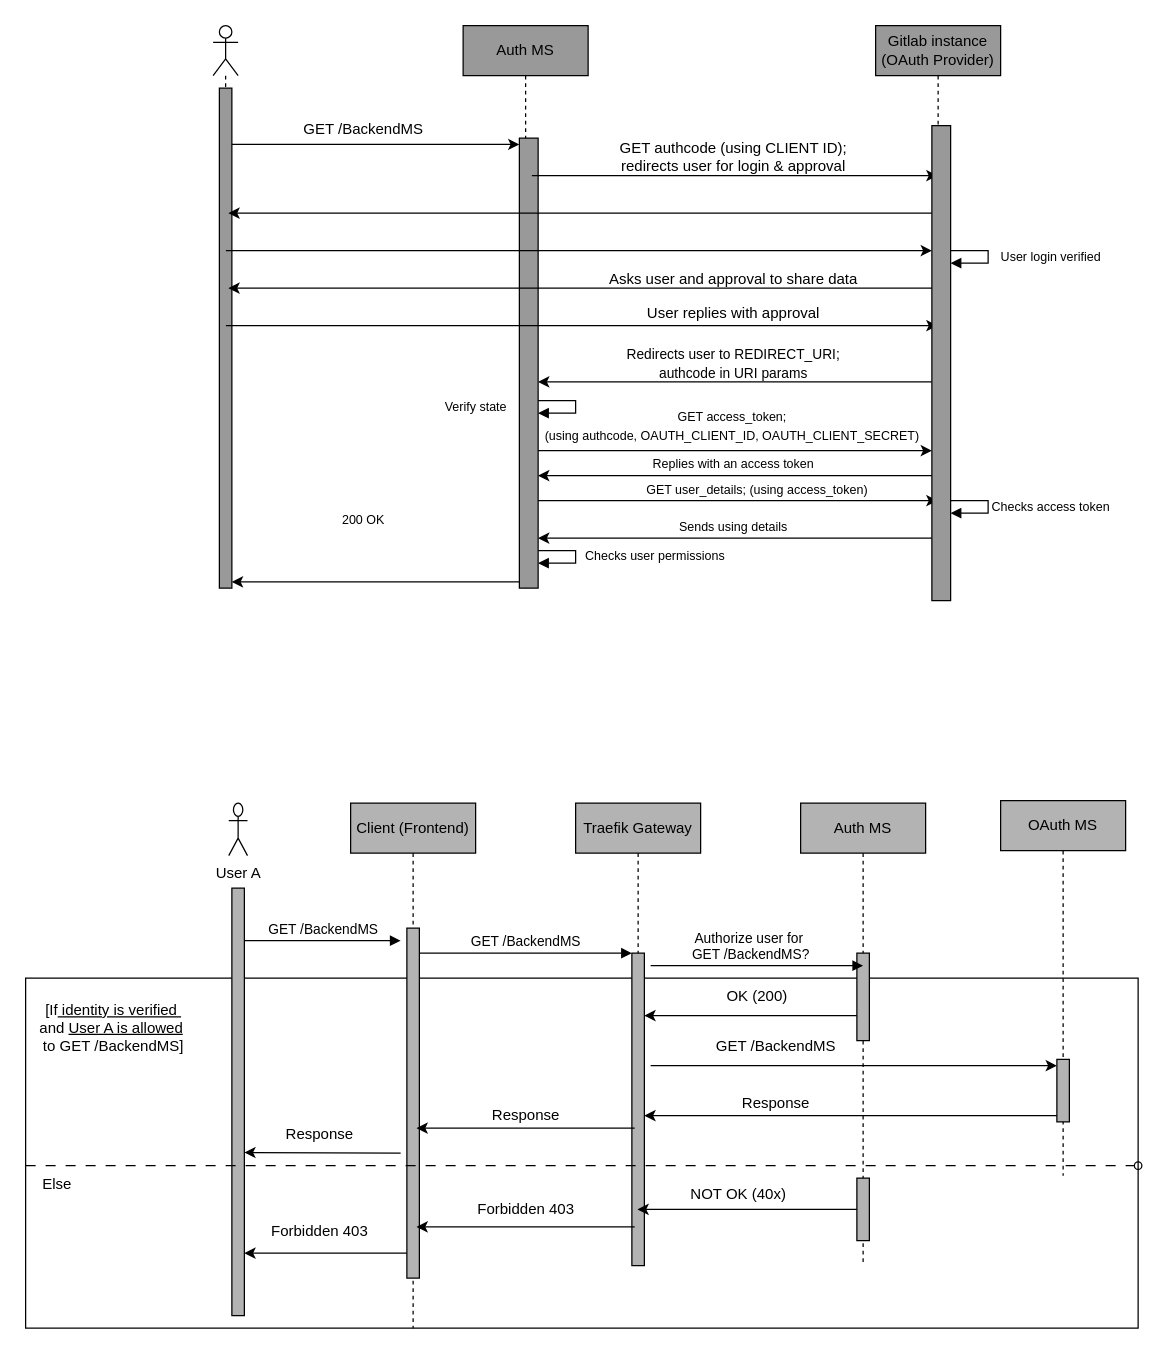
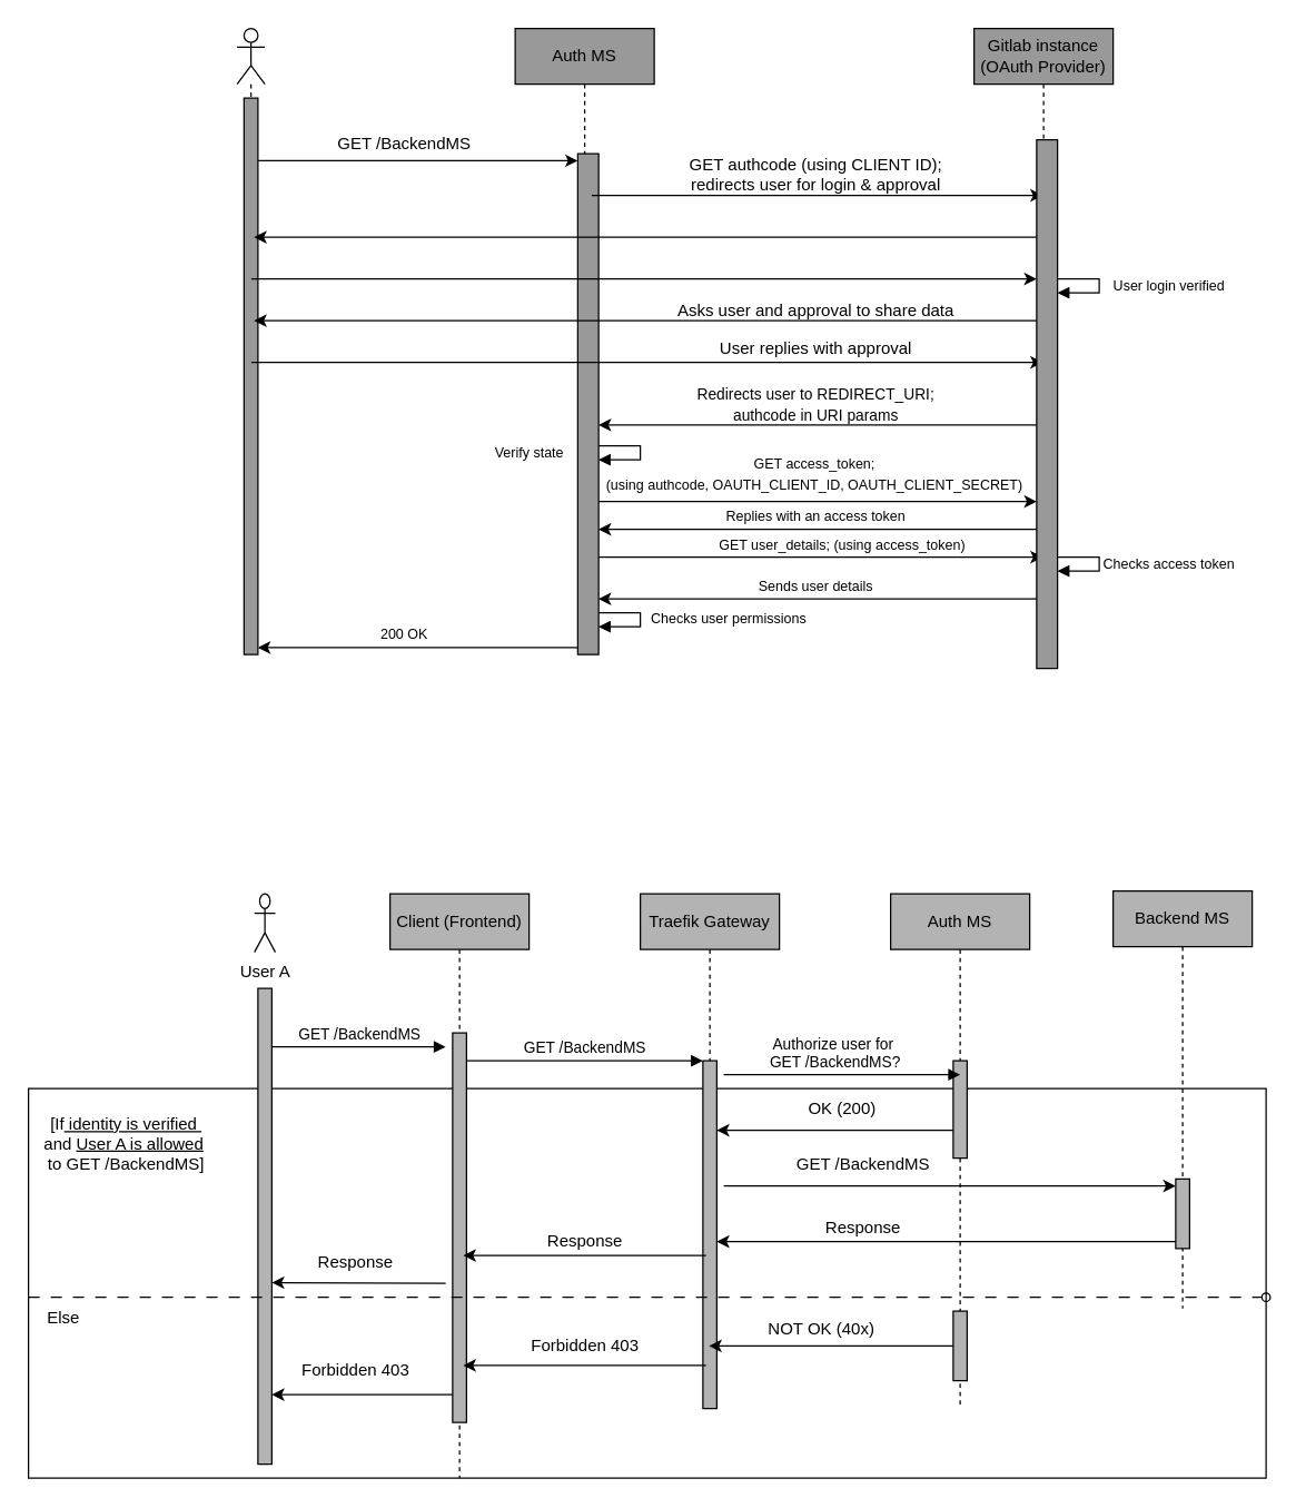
- <mxCell id="33" value="&lt;span style=&quot;font-size: 10px;&quot;&gt;200 OK&lt;/span&gt;" style="text;html=1;align=center;verticalAlign=middle;resizable=0;points=[];autosize=1;strokeColor=none;fillColor=none;" vertex="1" parent="1"><mxGeometry x="260" y="400" width="60" height="30" as="geometry" /></mxCell>
+ <mxCell id="33" value="&lt;span style=&quot;font-size: 10px;&quot;&gt;200 OK&lt;/span&gt;" style="text;html=1;align=center;verticalAlign=middle;resizable=0;points=[];autosize=1;strokeColor=none;fillColor=none;" vertex="1" parent="1"><mxGeometry x="260" y="440" width="60" height="30" as="geometry" /></mxCell>
- <mxCell id="31" value="&lt;span style=&quot;font-size: 10px;&quot;&gt;Sends using details&lt;/span&gt;" style="text;html=1;align=center;verticalAlign=middle;resizable=0;points=[];autosize=1;strokeColor=none;fillColor=none;" vertex="1" parent="1"><mxGeometry x="531" y="406" width="110" height="30" as="geometry" /></mxCell>
+ <mxCell id="31" value="&lt;span style=&quot;font-size: 10px;&quot;&gt;Sends user details&lt;/span&gt;" style="text;html=1;align=center;verticalAlign=middle;resizable=0;points=[];autosize=1;strokeColor=none;fillColor=none;" vertex="1" parent="1"><mxGeometry x="531" y="406" width="110" height="30" as="geometry" /></mxCell>
- <mxCell id="41" value="OAuth MS" style="shape=umlLifeline;perimeter=lifelinePerimeter;whiteSpace=wrap;html=1;container=0;dropTarget=0;collapsible=0;recursiveResize=0;outlineConnect=0;portConstraint=eastwest;newEdgeStyle={&quot;edgeStyle&quot;:&quot;elbowEdgeStyle&quot;,&quot;elbow&quot;:&quot;vertical&quot;,&quot;curved&quot;:0,&quot;rounded&quot;:0};fillColor=#B3B3B3;" vertex="1" parent="1"><mxGeometry x="800" y="640" width="100" height="300" as="geometry" /></mxCell>
+ <mxCell id="41" value="Backend MS" style="shape=umlLifeline;perimeter=lifelinePerimeter;whiteSpace=wrap;html=1;container=0;dropTarget=0;collapsible=0;recursiveResize=0;outlineConnect=0;portConstraint=eastwest;newEdgeStyle={&quot;edgeStyle&quot;:&quot;elbowEdgeStyle&quot;,&quot;elbow&quot;:&quot;vertical&quot;,&quot;curved&quot;:0,&quot;rounded&quot;:0};fillColor=#B3B3B3;" vertex="1" parent="1"><mxGeometry x="800" y="640" width="100" height="300" as="geometry" /></mxCell>
